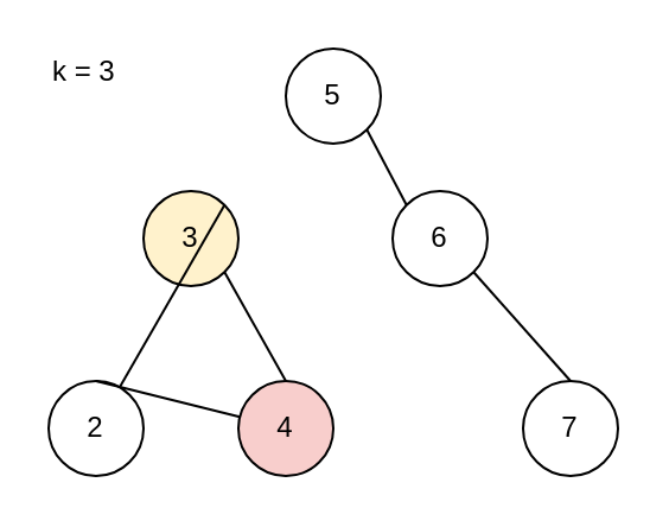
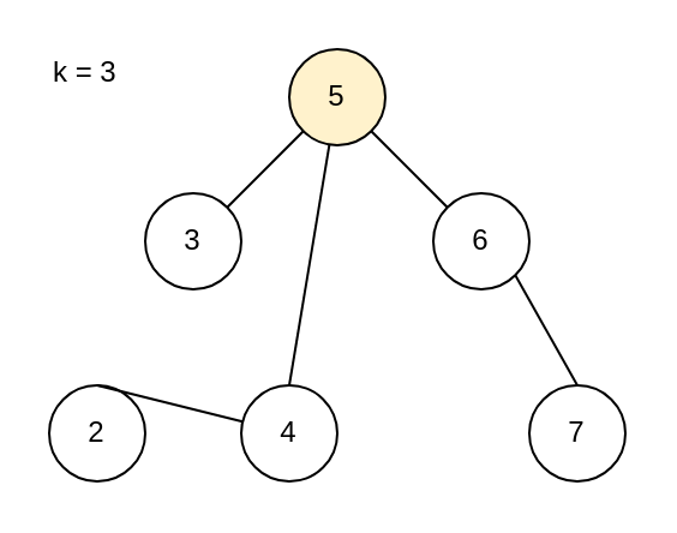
- <mxCell id="2" value="5" style="ellipse;whiteSpace=wrap;html=1;aspect=fixed;" vertex="1" parent="1"><mxGeometry x="120" y="20" width="40" height="40" as="geometry" /></mxCell>
+ <mxCell id="2" value="5" style="ellipse;whiteSpace=wrap;html=1;aspect=fixed;fillColor=#fff2cc;" vertex="1" parent="1"><mxGeometry x="120" y="20" width="40" height="40" as="geometry" /></mxCell>
- <mxCell id="3" value="3" style="ellipse;whiteSpace=wrap;html=1;aspect=fixed;fillColor=#fff2cc;" vertex="1" parent="1"><mxGeometry x="60" y="80" width="40" height="40" as="geometry" /></mxCell>
+ <mxCell id="3" value="3" style="ellipse;whiteSpace=wrap;html=1;aspect=fixed;" vertex="1" parent="1"><mxGeometry x="60" y="80" width="40" height="40" as="geometry" /></mxCell>
- <mxCell id="4" value="6" style="ellipse;whiteSpace=wrap;html=1;aspect=fixed;" vertex="1" parent="1"><mxGeometry x="165" y="80" width="40" height="40" as="geometry" /></mxCell>
+ <mxCell id="4" value="6" style="ellipse;whiteSpace=wrap;html=1;aspect=fixed;" vertex="1" parent="1"><mxGeometry x="180" y="80" width="40" height="40" as="geometry" /></mxCell>
- <mxCell id="8" value="" style="endArrow=none;html=1;exitX=1;exitY=0;exitDx=0;exitDy=0;" edge="1" parent="1" source="3" target="6"><mxGeometry width="50" height="50" relative="1" as="geometry"><mxPoint x="20" y="270" as="sourcePoint" /><mxPoint x="70" y="220" as="targetPoint" /></mxGeometry></mxCell>
+ <mxCell id="8" value="" style="endArrow=none;html=1;entryX=0;entryY=1;entryDx=0;entryDy=0;exitX=1;exitY=0;exitDx=0;exitDy=0;" edge="1" parent="1" source="3" target="2"><mxGeometry width="50" height="50" relative="1" as="geometry"><mxPoint x="20" y="270" as="sourcePoint" /><mxPoint x="70" y="220" as="targetPoint" /></mxGeometry></mxCell>
- <mxCell id="10" value="" style="endArrow=none;html=1;entryX=1;entryY=1;entryDx=0;entryDy=0;exitX=0.5;exitY=0;exitDx=0;exitDy=0;" edge="1" parent="1" source="7" target="3"><mxGeometry width="50" height="50" relative="1" as="geometry"><mxPoint x="104" y="176" as="sourcePoint" /><mxPoint x="116" y="124" as="targetPoint" /></mxGeometry></mxCell>
+ <mxCell id="10" value="" style="endArrow=none;html=1;exitX=0.5;exitY=0;exitDx=0;exitDy=0;" edge="1" parent="1" source="7" target="2"><mxGeometry width="50" height="50" relative="1" as="geometry"><mxPoint x="104" y="176" as="sourcePoint" /><mxPoint x="116" y="124" as="targetPoint" /></mxGeometry></mxCell>
- <mxCell id="7" value="4" style="ellipse;whiteSpace=wrap;html=1;aspect=fixed;fillColor=#f8cecc;" vertex="1" parent="1"><mxGeometry x="100" y="160" width="40" height="40" as="geometry" /></mxCell>
+ <mxCell id="7" value="4" style="ellipse;whiteSpace=wrap;html=1;aspect=fixed;" vertex="1" parent="1"><mxGeometry x="100" y="160" width="40" height="40" as="geometry" /></mxCell>
